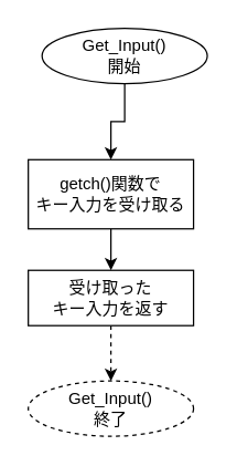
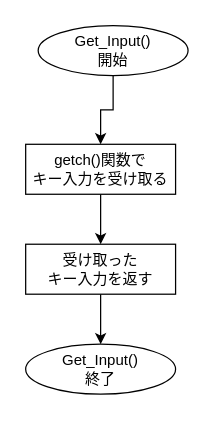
- <mxCell id="5" value="getch()関数で&lt;div&gt;キー入力を受け取る&lt;/div&gt;" style="rounded=0;whiteSpace=wrap;html=1;" vertex="1" parent="1"><mxGeometry x="20" y="115" width="120" height="50" as="geometry" /></mxCell>
+ <mxCell id="5" value="getch()関数で&lt;div&gt;キー入力を受け取る&lt;/div&gt;" style="rounded=0;whiteSpace=wrap;html=1;" vertex="1" parent="1"><mxGeometry x="20" y="115" width="120" height="40" as="geometry" /></mxCell>
- <mxCell id="6" style="edgeStyle=orthogonalEdgeStyle;rounded=0;orthogonalLoop=1;jettySize=auto;html=1;exitX=0.5;exitY=1;exitDx=0;exitDy=0;entryX=0.5;entryY=0;entryDx=0;entryDy=0;dashed=1;" edge="1" parent="1" source="7" target="8"><mxGeometry relative="1" as="geometry" /></mxCell>
+ <mxCell id="6" style="edgeStyle=orthogonalEdgeStyle;rounded=0;orthogonalLoop=1;jettySize=auto;html=1;exitX=0.5;exitY=1;exitDx=0;exitDy=0;entryX=0.5;entryY=0;entryDx=0;entryDy=0;" edge="1" parent="1" source="7" target="8"><mxGeometry relative="1" as="geometry" /></mxCell>
- <mxCell id="8" value="Get_Input()&lt;div&gt;終了&lt;/div&gt;" style="ellipse;whiteSpace=wrap;html=1;dashed=1;" vertex="1" parent="1"><mxGeometry x="20" y="275" width="120" height="40" as="geometry" /></mxCell>
+ <mxCell id="8" value="Get_Input()&lt;div&gt;終了&lt;/div&gt;" style="ellipse;whiteSpace=wrap;html=1;" vertex="1" parent="1"><mxGeometry x="20" y="275" width="120" height="40" as="geometry" /></mxCell>
